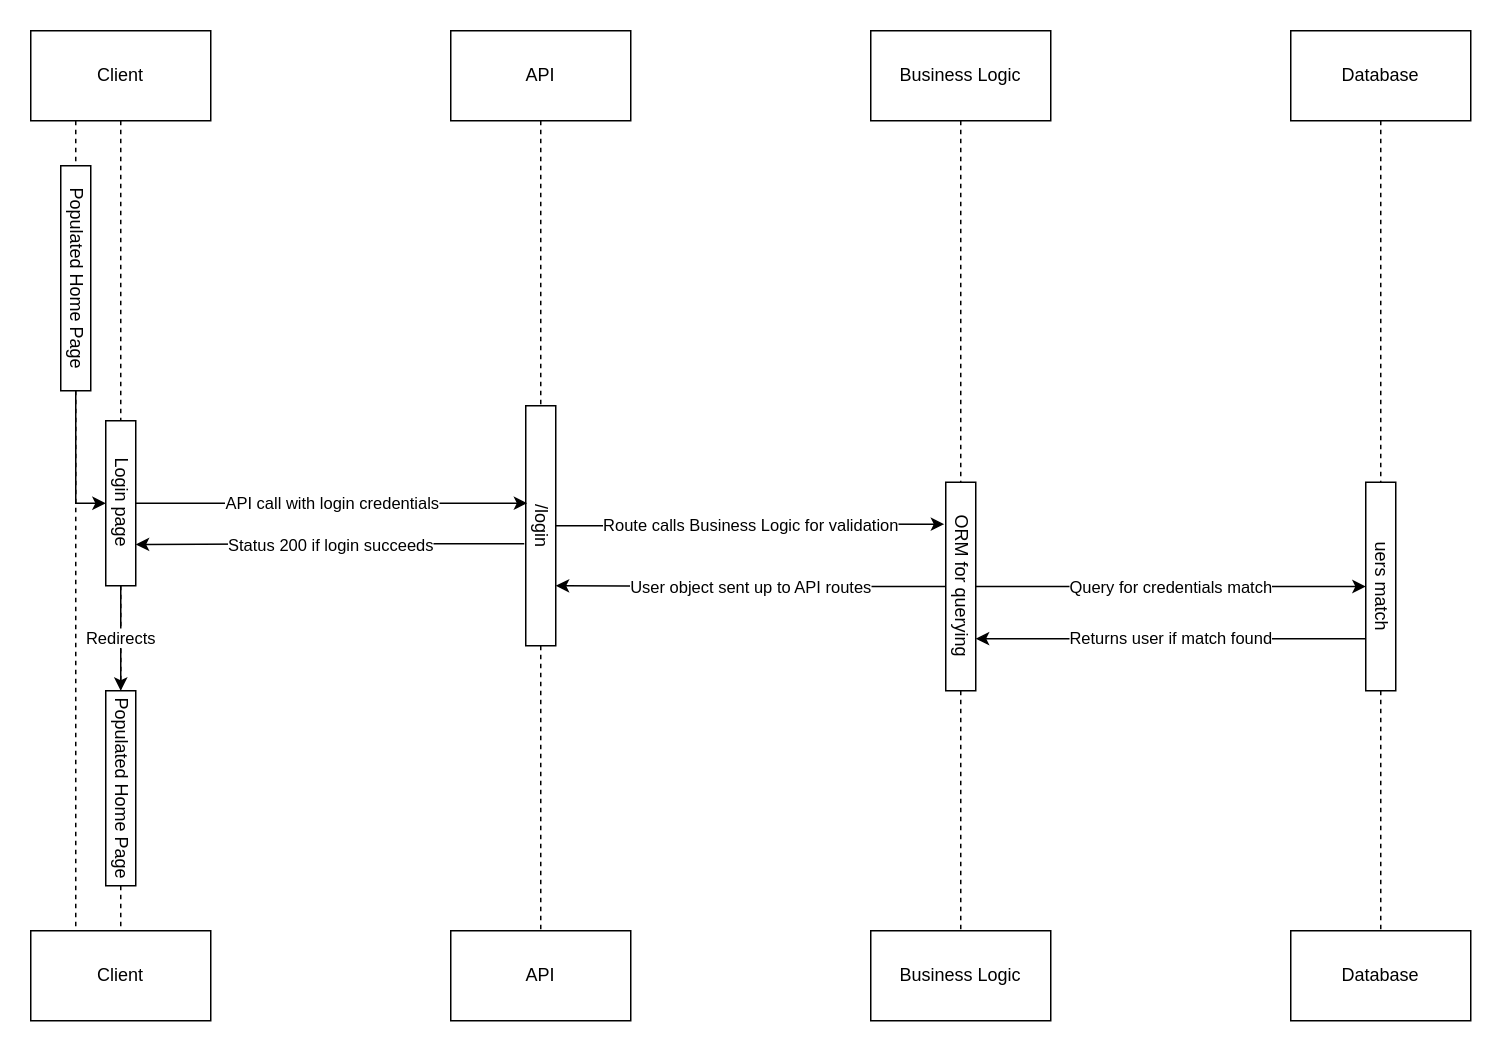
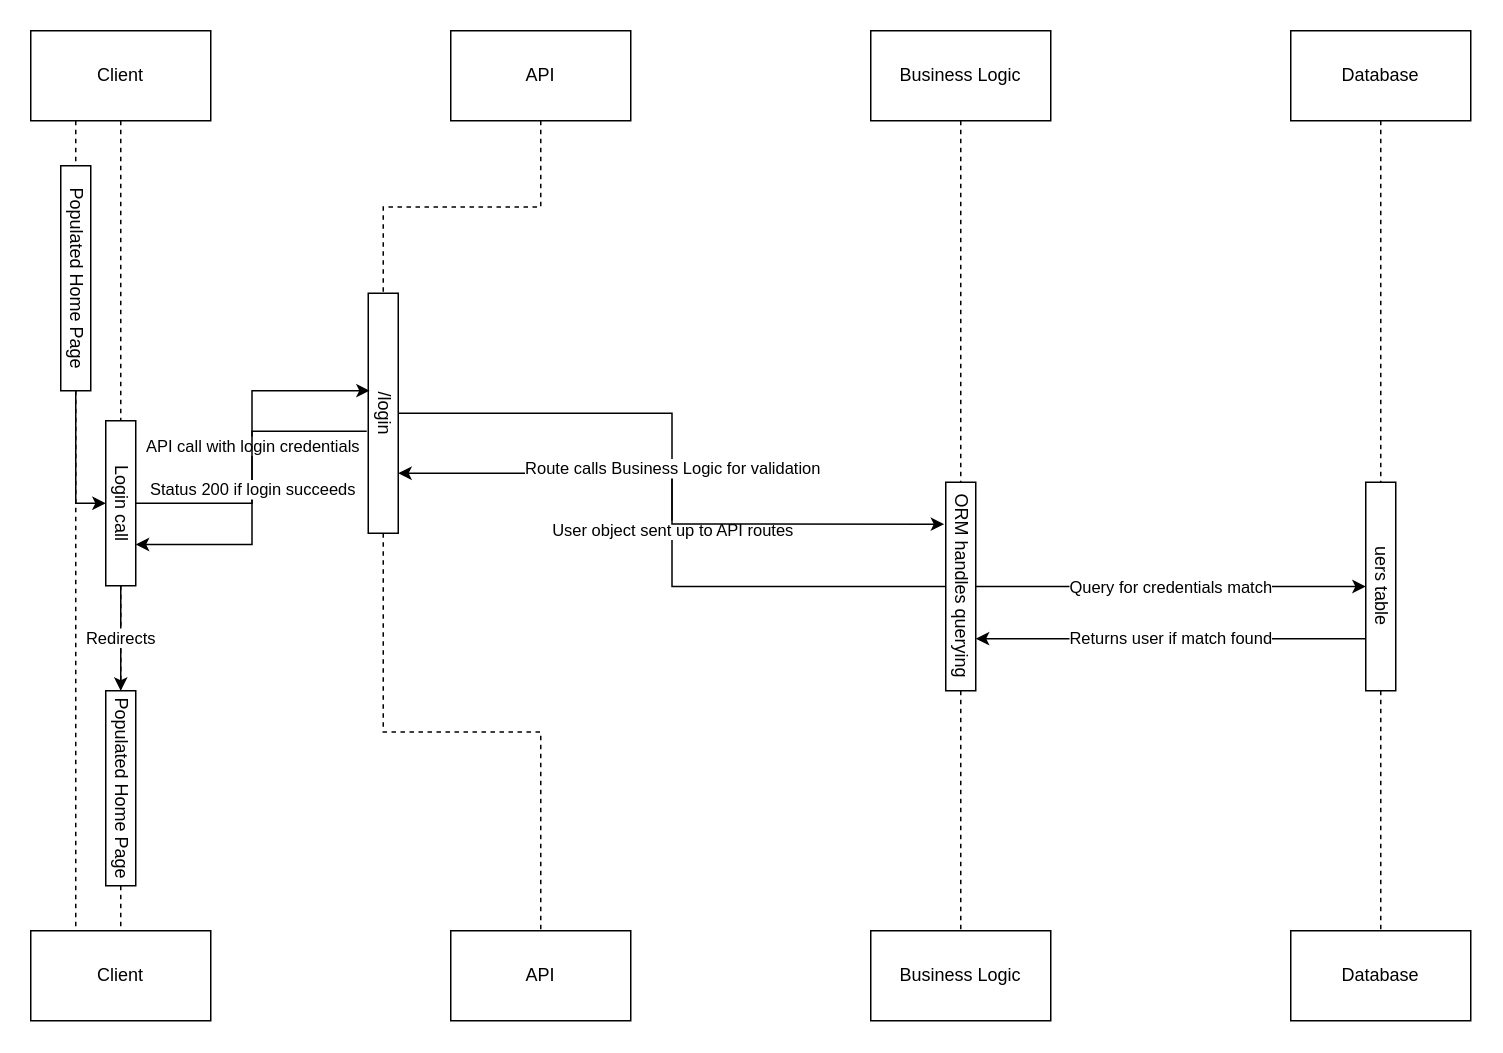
- <mxCell id="23" value="Login page" style="rounded=0;whiteSpace=wrap;html=1;textDirection=vertical-lr;" parent="1" vertex="1"><mxGeometry x="70" y="280" width="20" height="110" as="geometry" /></mxCell>
+ <mxCell id="23" value="Login call" style="rounded=0;whiteSpace=wrap;html=1;textDirection=vertical-lr;" parent="1" vertex="1"><mxGeometry x="70" y="280" width="20" height="110" as="geometry" /></mxCell>
- <mxCell id="21" value="ORM for querying" style="rounded=0;whiteSpace=wrap;html=1;textDirection=vertical-lr;" parent="1" vertex="1"><mxGeometry x="630" y="321" width="20" height="139" as="geometry" /></mxCell>
+ <mxCell id="21" value="ORM handles querying" style="rounded=0;whiteSpace=wrap;html=1;textDirection=vertical-lr;" parent="1" vertex="1"><mxGeometry x="630" y="321" width="20" height="139" as="geometry" /></mxCell>
- <mxCell id="31" value="uers match" style="rounded=0;whiteSpace=wrap;html=1;textDirection=vertical-lr;" parent="1" vertex="1"><mxGeometry x="910" y="321" width="20" height="139" as="geometry" /></mxCell>
+ <mxCell id="31" value="uers table" style="rounded=0;whiteSpace=wrap;html=1;textDirection=vertical-lr;" parent="1" vertex="1"><mxGeometry x="910" y="321" width="20" height="139" as="geometry" /></mxCell>
- <mxCell id="25" value="/login" style="rounded=0;whiteSpace=wrap;html=1;textDirection=vertical-lr;" parent="1" vertex="1"><mxGeometry x="350" y="270" width="20" height="160" as="geometry" /></mxCell>
+ <mxCell id="25" value="/login" style="rounded=0;whiteSpace=wrap;html=1;textDirection=vertical-lr;" parent="1" vertex="1"><mxGeometry x="245" y="195" width="20" height="160" as="geometry" /></mxCell>
